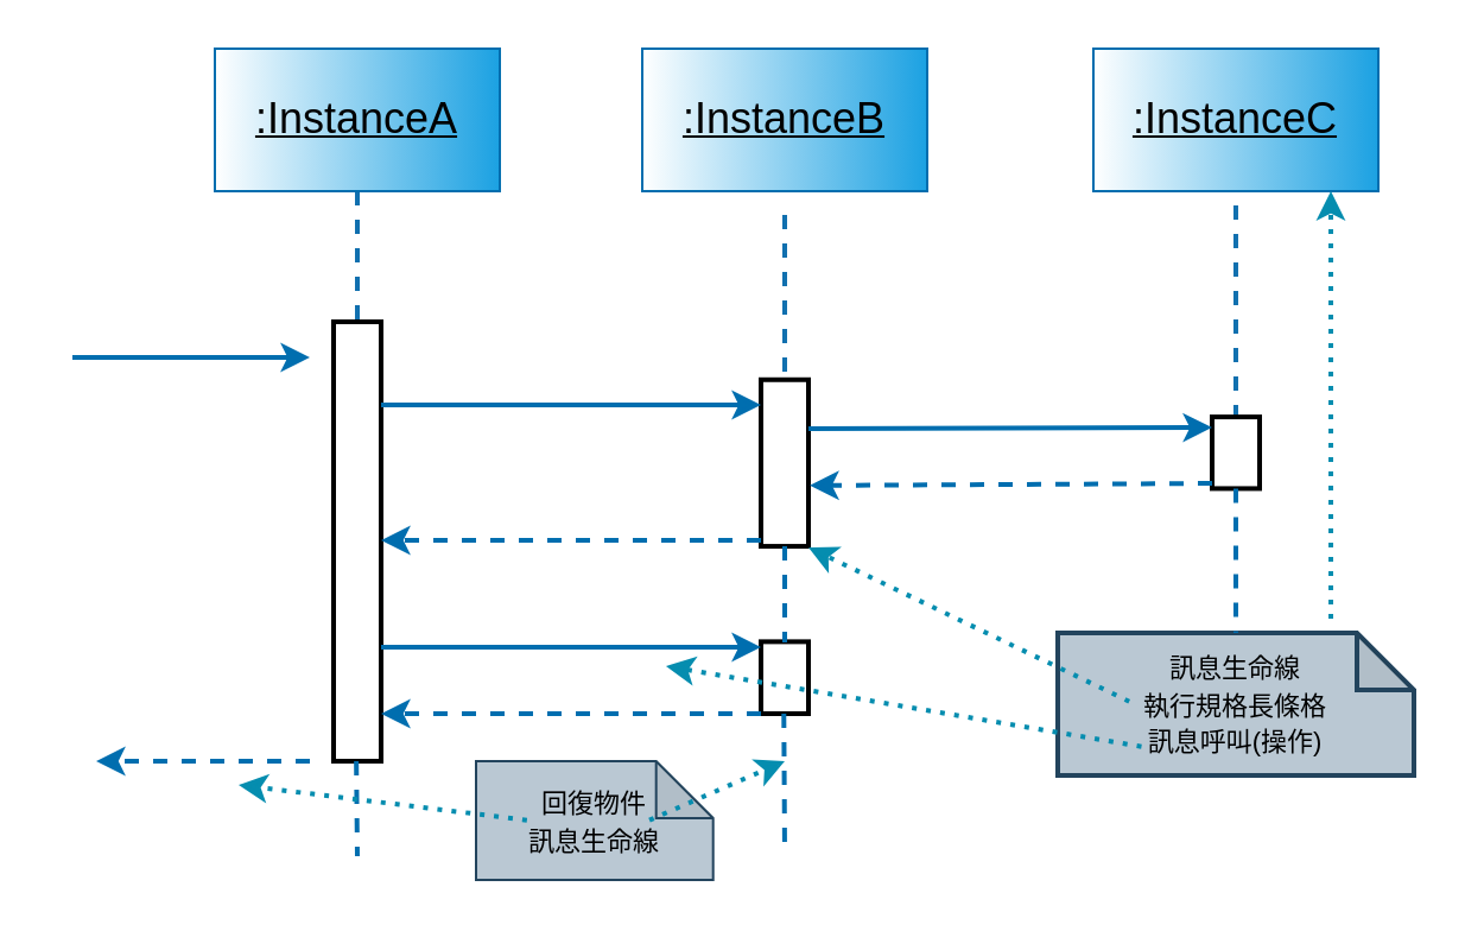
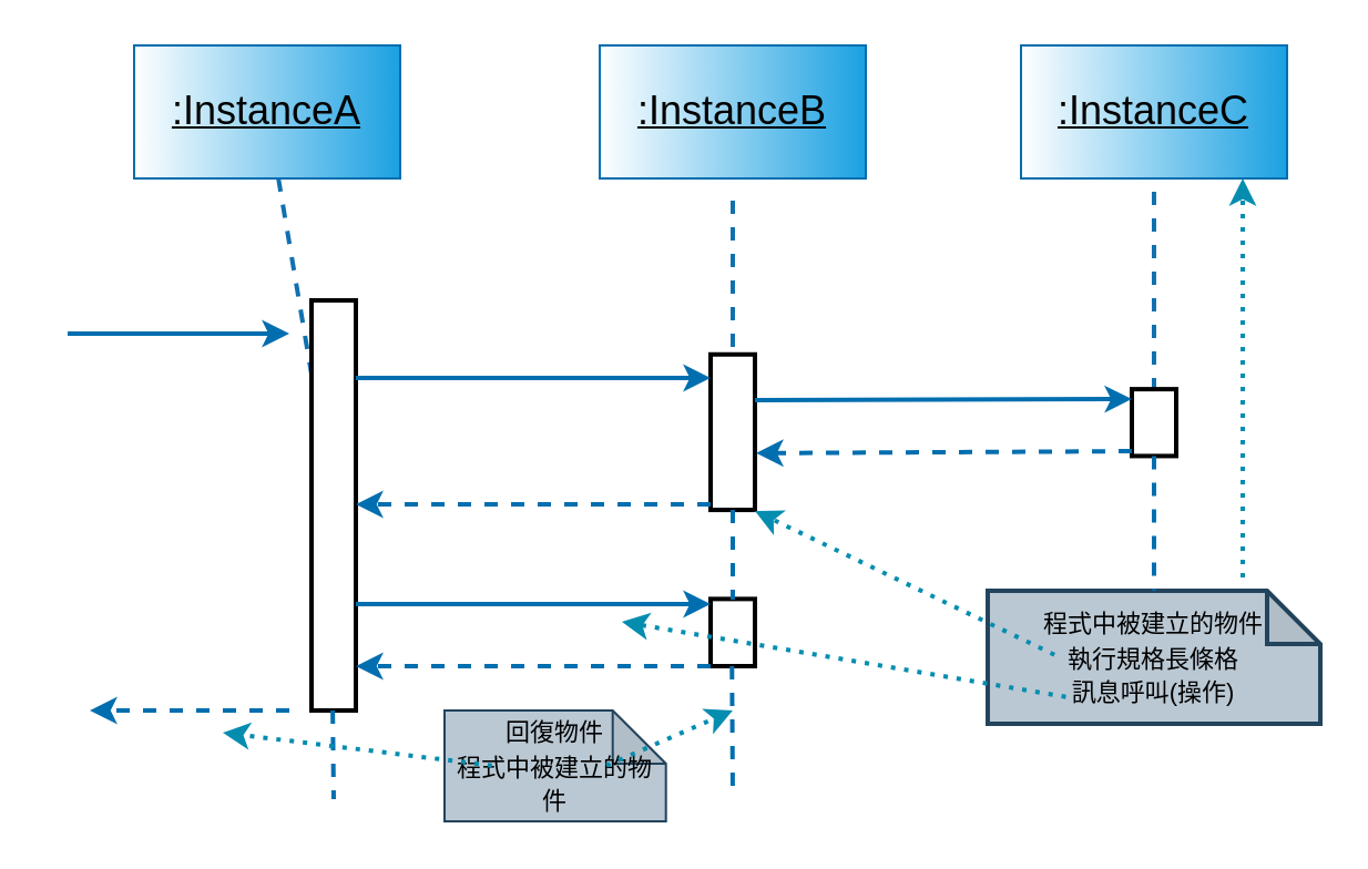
- <mxCell id="5" value="&lt;font size=&quot;1&quot; style=&quot;&quot; color=&quot;#000000&quot;&gt;&lt;u style=&quot;font-size: 18px;&quot;&gt;:InstanceA&lt;/u&gt;&lt;/font&gt;" style="rounded=0;whiteSpace=wrap;html=1;gradientDirection=west;fillColor=#1ba1e2;fontColor=#ffffff;strokeColor=#006EAF;gradientColor=#FFFFFF;" vertex="1" parent="1"><mxGeometry x="90" y="20" width="120" height="60" as="geometry" /></mxCell>
+ <mxCell id="5" value="&lt;font size=&quot;1&quot; style=&quot;&quot; color=&quot;#000000&quot;&gt;&lt;u style=&quot;font-size: 18px;&quot;&gt;:InstanceA&lt;/u&gt;&lt;/font&gt;" style="rounded=0;whiteSpace=wrap;html=1;gradientDirection=west;fillColor=#1ba1e2;fontColor=#ffffff;strokeColor=#006EAF;gradientColor=#FFFFFF;" vertex="1" parent="1"><mxGeometry x="60" y="20" width="120" height="60" as="geometry" /></mxCell>
- <mxCell id="2" value="&lt;font style=&quot;font-size: 11px;&quot; color=&quot;#000000&quot;&gt;訊息生命線&lt;br&gt;執行規格長條格&lt;br&gt;訊息呼叫(操作)&lt;br&gt;&lt;/font&gt;" style="shape=note;whiteSpace=wrap;html=1;backgroundOutline=1;darkOpacity=0.05;strokeColor=#23445d;strokeWidth=2;fontSize=13;fillColor=#bac8d3;gradientDirection=east;size=24;" vertex="1" parent="1"><mxGeometry x="445" y="266" width="150" height="60" as="geometry" /></mxCell>
+ <mxCell id="2" value="&lt;font style=&quot;font-size: 11px;&quot; color=&quot;#000000&quot;&gt;程式中被建立的物件&lt;br&gt;執行規格長條格&lt;br&gt;訊息呼叫(操作)&lt;br&gt;&lt;/font&gt;" style="shape=note;whiteSpace=wrap;html=1;backgroundOutline=1;darkOpacity=0.05;strokeColor=#23445d;strokeWidth=2;fontSize=13;fillColor=#bac8d3;gradientDirection=east;size=24;" vertex="1" parent="1"><mxGeometry x="445" y="266" width="150" height="60" as="geometry" /></mxCell>
- <mxCell id="3" value="&lt;font style=&quot;font-size: 11px;&quot; color=&quot;#000000&quot;&gt;回復物件&lt;br&gt;訊息生命線&lt;/font&gt;" style="shape=note;whiteSpace=wrap;html=1;backgroundOutline=1;darkOpacity=0.05;strokeColor=#23445d;strokeWidth=1;fontSize=13;fillColor=#bac8d3;gradientDirection=east;size=24;" vertex="1" parent="1"><mxGeometry x="200" y="320" width="99.85" height="50" as="geometry" /></mxCell>
+ <mxCell id="3" value="&lt;font style=&quot;font-size: 11px;&quot; color=&quot;#000000&quot;&gt;回復物件&lt;br&gt;程式中被建立的物件&lt;/font&gt;" style="shape=note;whiteSpace=wrap;html=1;backgroundOutline=1;darkOpacity=0.05;strokeColor=#23445d;strokeWidth=1;fontSize=13;fillColor=#bac8d3;gradientDirection=east;size=24;" vertex="1" parent="1"><mxGeometry x="200" y="320" width="99.85" height="50" as="geometry" /></mxCell>
